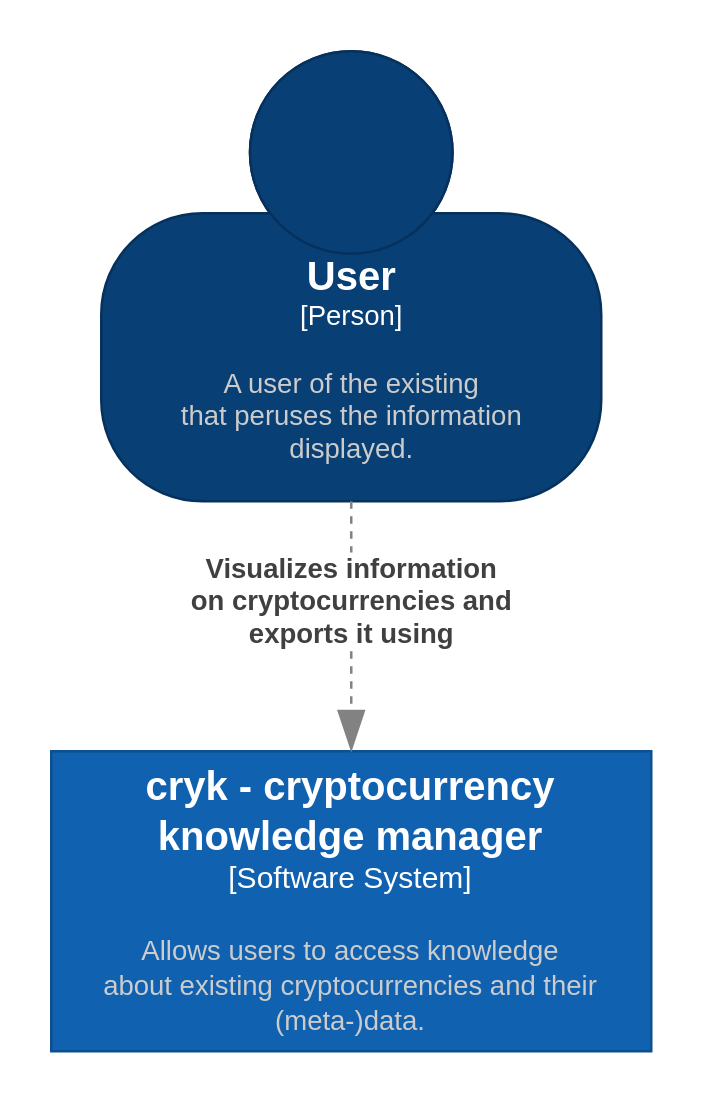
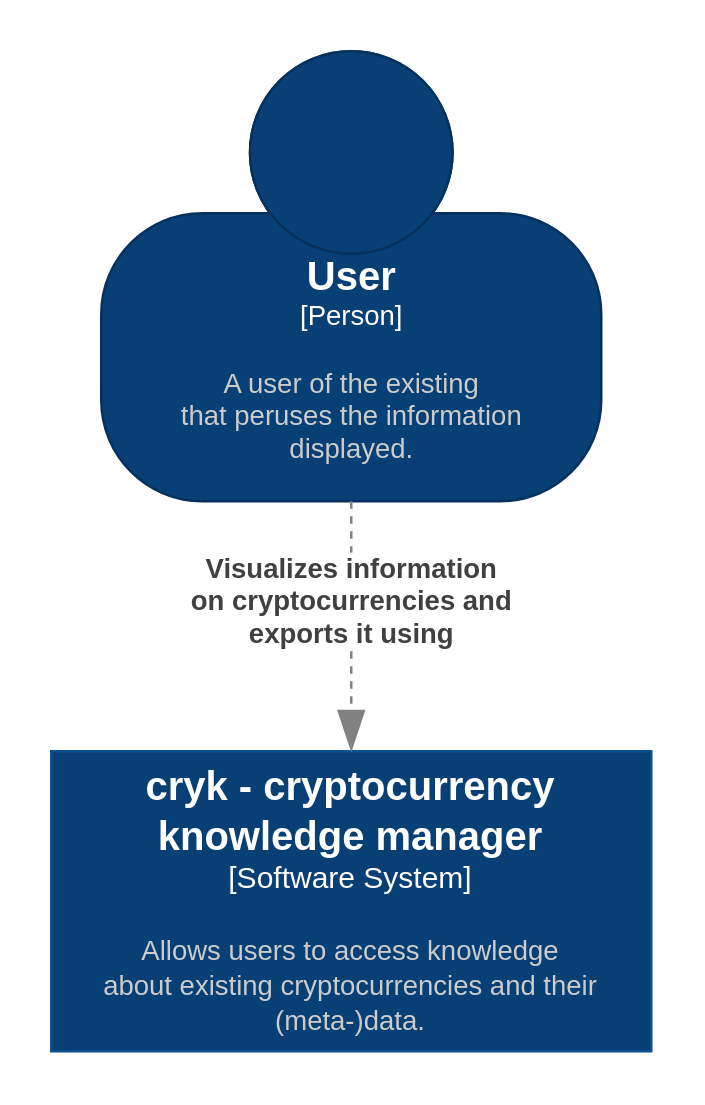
- <mxCell id="3" value="&lt;font style=&quot;font-size: 16px&quot;&gt;&lt;b&gt;cryk - cryptocurrency&#10;knowledge manager&lt;/b&gt;&lt;/font&gt;&lt;div&gt;[Software System]&lt;/div&gt;&lt;br&gt;&lt;div&gt;&lt;font style=&quot;font-size: 11px&quot;&gt;&lt;font color=&quot;#cccccc&quot;&gt;Allows users to access knowledge&#10;about existing cryptocurrencies and their (meta-)data.&lt;/font&gt;&lt;/div&gt;" style="rounded=0;whiteSpace=wrap;html=1;labelBackgroundColor=none;fillColor=#1061B0;fontColor=#ffffff;align=center;arcSize=10;strokeColor=#0D5091;metaEdit=1;resizable=0;points=[[0.25,0,0],[0.5,0,0],[0.75,0,0],[1,0.25,0],[1,0.5,0],[1,0.75,0],[0.75,1,0],[0.5,1,0],[0.25,1,0],[0,0.75,0],[0,0.5,0],[0,0.25,0]];sketch=0;glass=0;shadow=0;" parent="1" vertex="1"><mxGeometry x="20" y="300" width="240" height="120" as="geometry" /></mxCell>
+ <mxCell id="3" value="&lt;font style=&quot;font-size: 16px&quot;&gt;&lt;b&gt;cryk - cryptocurrency&#10;knowledge manager&lt;/b&gt;&lt;/font&gt;&lt;div&gt;[Software System]&lt;/div&gt;&lt;br&gt;&lt;div&gt;&lt;font style=&quot;font-size: 11px&quot;&gt;&lt;font color=&quot;#cccccc&quot;&gt;Allows users to access knowledge&#10;about existing cryptocurrencies and their (meta-)data.&lt;/font&gt;&lt;/div&gt;" style="rounded=0;whiteSpace=wrap;html=1;labelBackgroundColor=none;fillColor=#083f75;fontColor=#ffffff;align=center;arcSize=10;strokeColor=#0D5091;metaEdit=1;resizable=0;points=[[0.25,0,0],[0.5,0,0],[0.75,0,0],[1,0.25,0],[1,0.5,0],[1,0.75,0],[0.75,1,0],[0.5,1,0],[0.25,1,0],[0,0.75,0],[0,0.5,0],[0,0.25,0]];sketch=0;glass=0;shadow=0;" parent="1" vertex="1"><mxGeometry x="20" y="300" width="240" height="120" as="geometry" /></mxCell>
